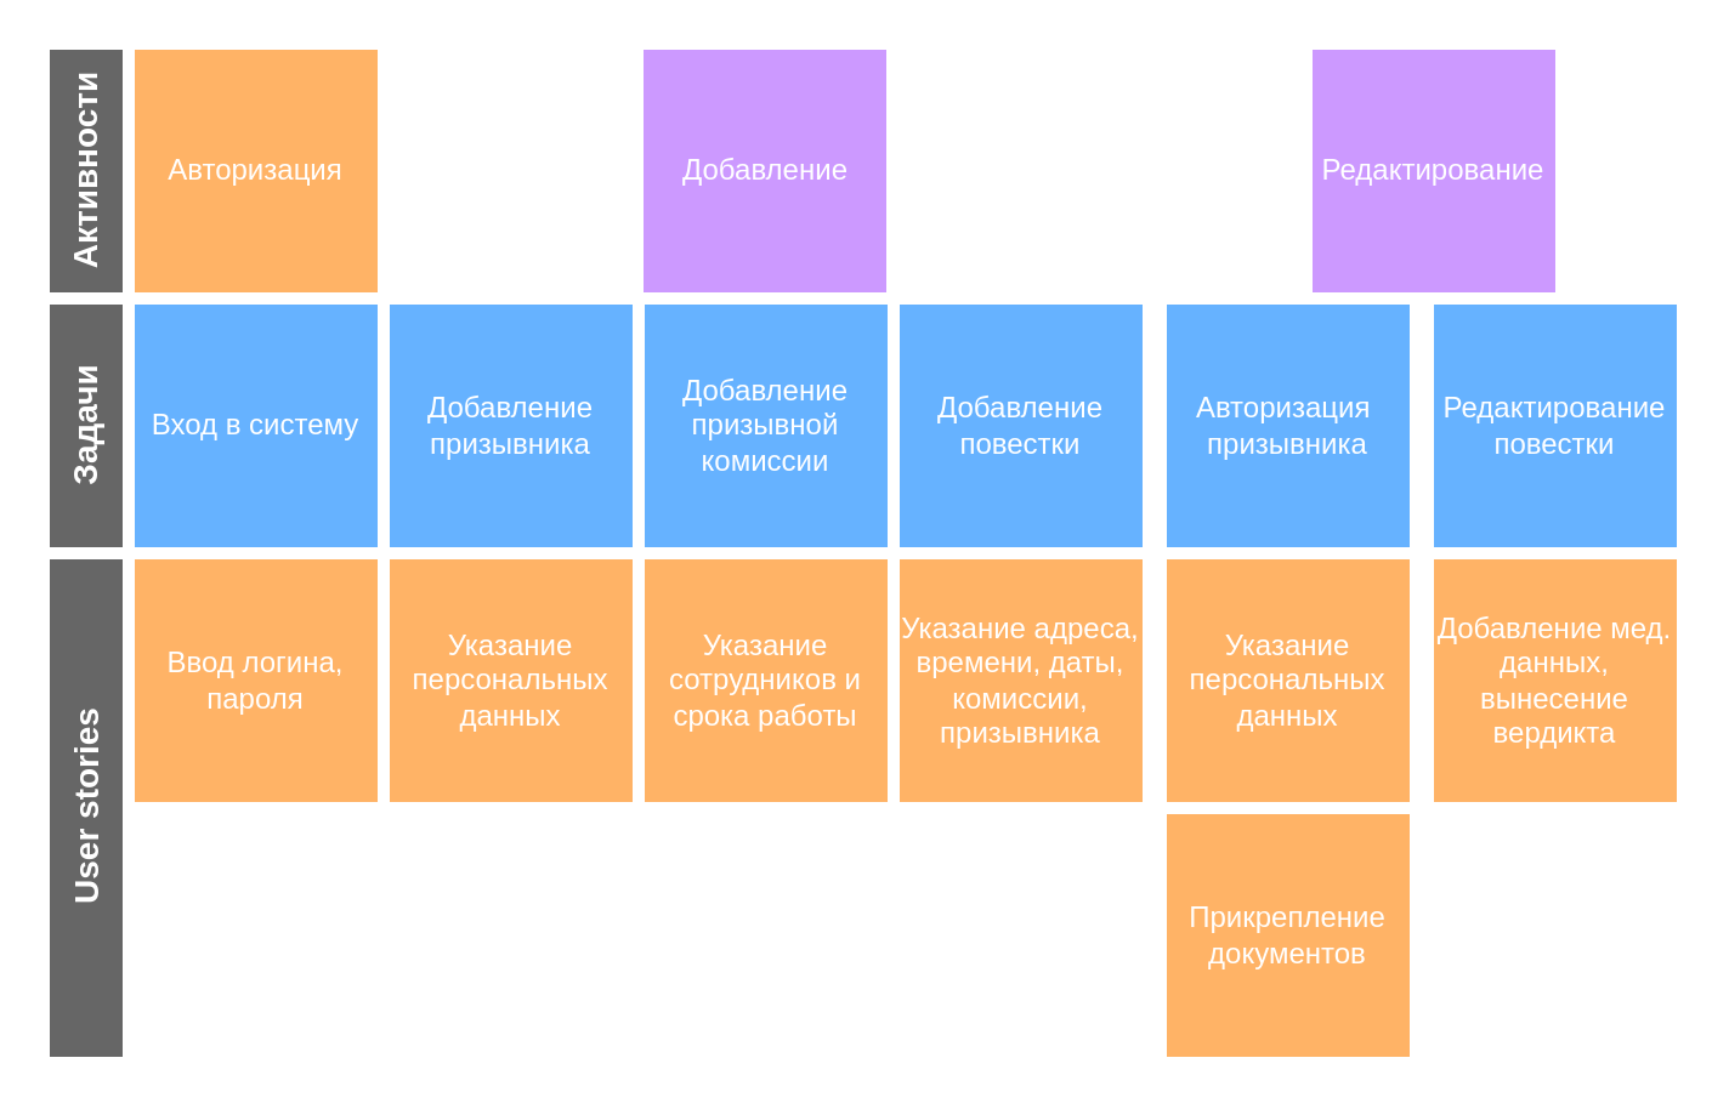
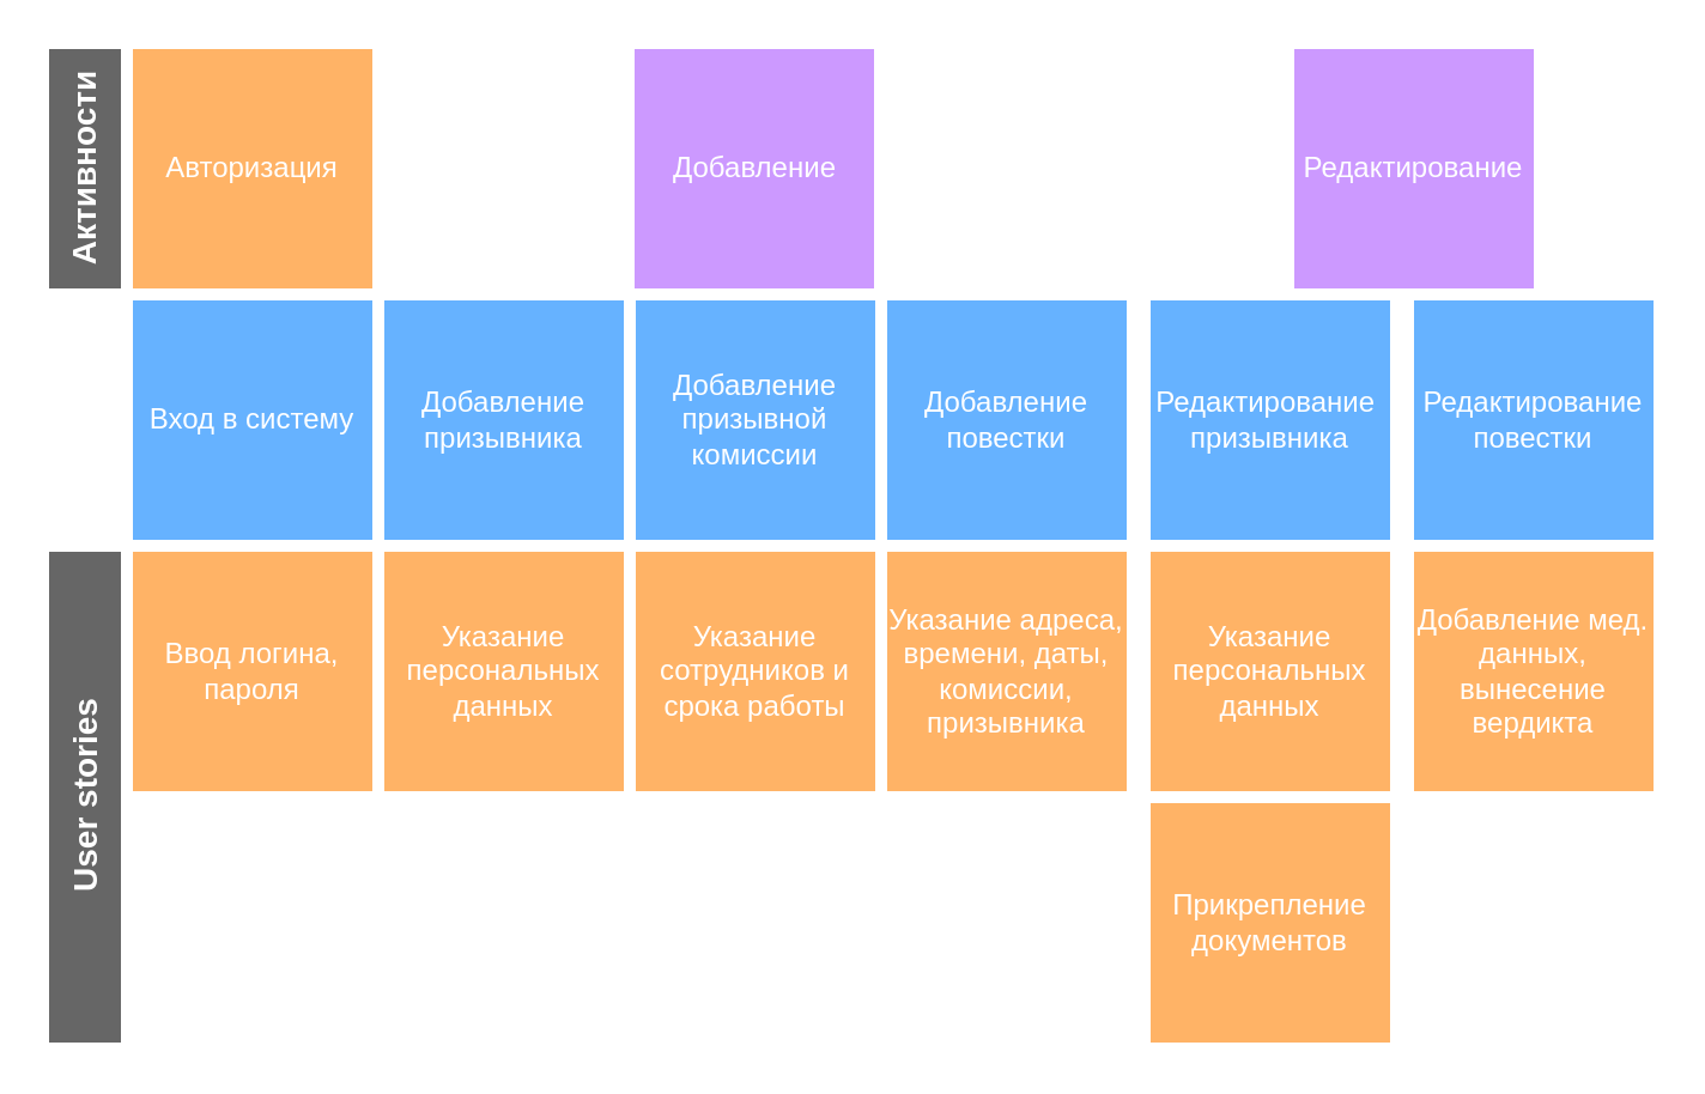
- <mxCell id="10" value="Задачи" style="html=1;fillColor=#666666;strokeColor=none;shadow=0;fontSize=14;fontColor=#FFFFFF;align=center;fontStyle=1;whiteSpace=wrap;horizontal=0;rounded=0;movable=1;resizable=1;rotatable=1;deletable=1;editable=1;locked=0;connectable=1;" vertex="1" parent="1"><mxGeometry x="20" y="125" width="30" height="100" as="geometry" /></mxCell>
- <mxCell id="16" value="Авторизация&amp;nbsp; призывника" style="html=1;fillColor=#66B2FF;strokeColor=none;shadow=0;fontSize=12;fontColor=#FFFFFF;align=center;fontStyle=0;whiteSpace=wrap;rounded=0;movable=1;resizable=1;rotatable=1;deletable=1;editable=1;locked=0;connectable=1;" vertex="1" parent="1"><mxGeometry x="480" y="125" width="100" height="100" as="geometry" /></mxCell>
+ <mxCell id="16" value="Редактирование&amp;nbsp; призывника" style="html=1;fillColor=#66B2FF;strokeColor=none;shadow=0;fontSize=12;fontColor=#FFFFFF;align=center;fontStyle=0;whiteSpace=wrap;rounded=0;movable=1;resizable=1;rotatable=1;deletable=1;editable=1;locked=0;connectable=1;" vertex="1" parent="1"><mxGeometry x="480" y="125" width="100" height="100" as="geometry" /></mxCell>
